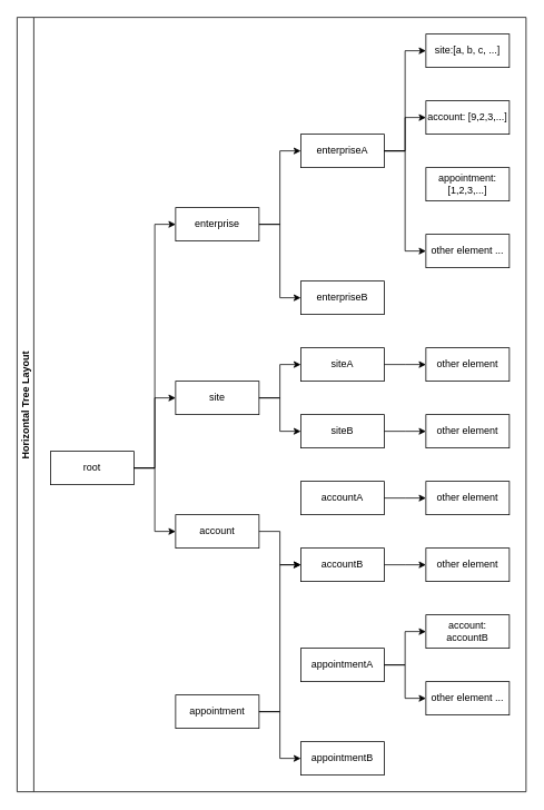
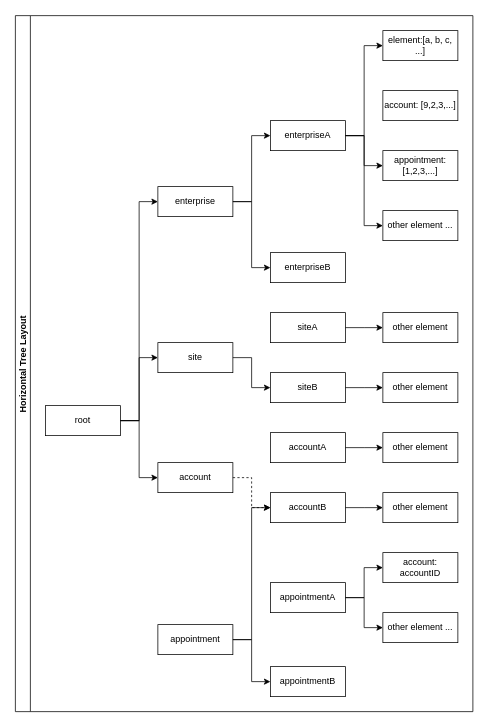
- <mxCell id="33" value="site:[a, b, c, ...]" style="whiteSpace=wrap;html=1;" vertex="1" parent="2"><mxGeometry x="490" y="20" width="100" height="40" as="geometry" /></mxCell>
+ <mxCell id="33" value="element:[a, b, c, ...]" style="whiteSpace=wrap;html=1;" vertex="1" parent="2"><mxGeometry x="490" y="20" width="100" height="40" as="geometry" /></mxCell>
- <mxCell id="34" value="" style="edgeStyle=elbowEdgeStyle;elbow=horizontal;html=1;rounded=0;" edge="1" target="35" source="31" parent="2"><mxGeometry relative="1" as="geometry"><mxPoint x="460" y="-3181.2" as="sourcePoint" /></mxGeometry></mxCell>
+ <mxCell id="38" value="" style="edgeStyle=elbowEdgeStyle;elbow=horizontal;html=1;rounded=0;" edge="1" target="39" source="31" parent="2"><mxGeometry relative="1" as="geometry"><mxPoint x="460" y="-2177.2" as="sourcePoint" /></mxGeometry></mxCell>
- <mxCell id="10" value="" style="edgeStyle=elbowEdgeStyle;elbow=horizontal;html=1;rounded=0;" edge="1" target="11" source="6" parent="2"><mxGeometry relative="1" as="geometry"><mxPoint x="160" y="-7413.2" as="sourcePoint" /></mxGeometry></mxCell>
- <mxCell id="17" value="" style="edgeStyle=elbowEdgeStyle;elbow=horizontal;html=1;rounded=0;" edge="1" target="18" source="9" parent="2"><mxGeometry relative="1" as="geometry"><mxPoint x="310" y="-6565.2" as="sourcePoint" /></mxGeometry></mxCell>
+ <mxCell id="17" value="" style="edgeStyle=elbowEdgeStyle;elbow=horizontal;html=1;rounded=0;dashed=1;" edge="1" target="18" source="9" parent="2"><mxGeometry relative="1" as="geometry"><mxPoint x="310" y="-6565.2" as="sourcePoint" /></mxGeometry></mxCell>
- <mxCell id="43" value="account: accountB" style="whiteSpace=wrap;html=1;" vertex="1" parent="2"><mxGeometry x="490" y="716" width="100" height="40" as="geometry" /></mxCell>
+ <mxCell id="43" value="account: accountID" style="whiteSpace=wrap;html=1;" vertex="1" parent="2"><mxGeometry x="490" y="716" width="100" height="40" as="geometry" /></mxCell>
